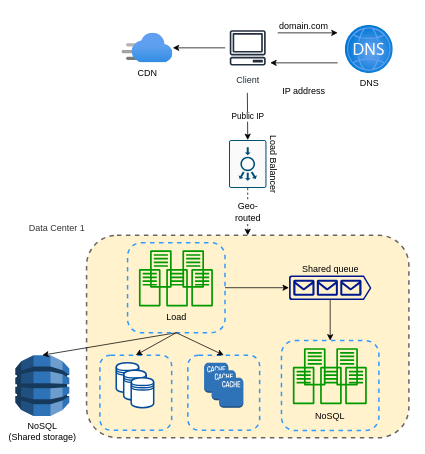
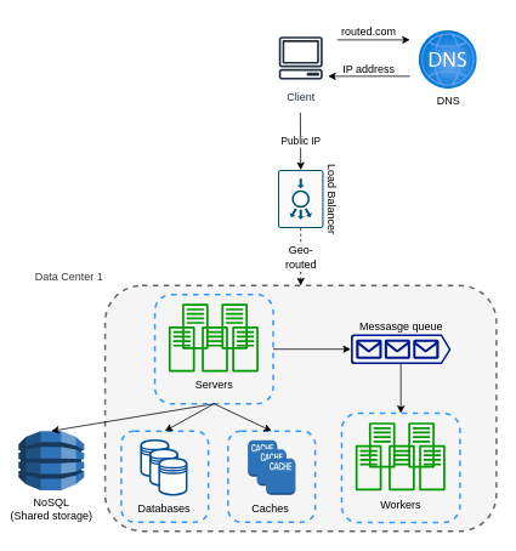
- <mxCell id="8" value="domain.com" style="text;html=1;align=center;verticalAlign=middle;whiteSpace=wrap;rounded=0;" parent="1" vertex="1"><mxGeometry x="375" y="20" width="60" height="30" as="geometry" /></mxCell>
+ <mxCell id="8" value="routed.com" style="text;html=1;align=center;verticalAlign=middle;whiteSpace=wrap;rounded=0;" parent="1" vertex="1"><mxGeometry x="375" y="20" width="60" height="30" as="geometry" /></mxCell>
- <mxCell id="14" value="CDN" style="image;aspect=fixed;html=1;points=[];align=center;fontSize=12;image=img/lib/azure2/app_services/CDN_Profiles.svg;" parent="1" vertex="1"><mxGeometry x="162" y="43" width="68" height="40" as="geometry" /></mxCell>
- <mxCell id="15" value="" style="endArrow=classic;html=1;rounded=0;" parent="1" source="5" target="14" edge="1"><mxGeometry width="50" height="50" relative="1" as="geometry"><mxPoint x="350" y="413" as="sourcePoint" /><mxPoint x="400" y="363" as="targetPoint" /></mxGeometry></mxCell>
- <mxCell id="9" value="IP address" style="text;html=1;align=center;verticalAlign=middle;whiteSpace=wrap;rounded=0;" parent="1" vertex="1"><mxGeometry x="375" y="106" width="60" height="30" as="geometry" /></mxCell>
+ <mxCell id="9" value="IP address" style="text;html=1;align=center;verticalAlign=middle;whiteSpace=wrap;rounded=0;" parent="1" vertex="1"><mxGeometry x="375" y="61" width="60" height="30" as="geometry" /></mxCell>
- <mxCell id="42" value="Shared queue" style="sketch=0;aspect=fixed;pointerEvents=1;shadow=0;dashed=0;html=1;strokeColor=none;labelPosition=center;verticalLabelPosition=top;verticalAlign=bottom;align=center;fillColor=#00188D;shape=mxgraph.azure.queue_generic" parent="1" vertex="1"><mxGeometry x="385" y="366.5" width="110" height="33" as="geometry" /></mxCell>
+ <mxCell id="42" value="Messasge queue" style="sketch=0;aspect=fixed;pointerEvents=1;shadow=0;dashed=0;html=1;strokeColor=none;labelPosition=center;verticalLabelPosition=top;verticalAlign=bottom;align=center;fillColor=#00188D;shape=mxgraph.azure.queue_generic" parent="1" vertex="1"><mxGeometry x="385" y="366.5" width="110" height="33" as="geometry" /></mxCell>
- <mxCell id="25" value="Load" style="text;html=1;align=center;verticalAlign=middle;whiteSpace=wrap;rounded=0;" parent="1" vertex="1"><mxGeometry x="204.69" y="408" width="60" height="30" as="geometry" /></mxCell>
+ <mxCell id="25" value="Servers" style="text;html=1;align=center;verticalAlign=middle;whiteSpace=wrap;rounded=0;" parent="1" vertex="1"><mxGeometry x="204.69" y="408" width="60" height="30" as="geometry" /></mxCell>
- <mxCell id="2" value="Data Center 1" style="rounded=1;whiteSpace=wrap;html=1;dashed=1;strokeWidth=2;fillColor=#fff2cc;fontColor=#333333;strokeColor=#666666;align=right;labelPosition=left;verticalLabelPosition=top;verticalAlign=bottom;" parent="1" vertex="1"><mxGeometry x="115" y="313" width="430" height="270" as="geometry" /></mxCell>
+ <mxCell id="2" value="Data Center 1" style="rounded=1;whiteSpace=wrap;html=1;dashed=1;strokeWidth=2;fillColor=#f5f5f5;fontColor=#333333;strokeColor=#666666;align=right;labelPosition=left;verticalLabelPosition=top;verticalAlign=bottom;" parent="1" vertex="1"><mxGeometry x="115" y="313" width="430" height="270" as="geometry" /></mxCell>
- <mxCell id="17" value="NoSQL&lt;div&gt;(Shared storage)&lt;/div&gt;" style="outlineConnect=0;dashed=0;verticalLabelPosition=bottom;verticalAlign=top;align=center;html=1;shape=mxgraph.aws3.dynamo_db;fillColor=#2E73B8;gradientColor=none;" parent="1" vertex="1"><mxGeometry x="20" y="473" width="72" height="81" as="geometry" /></mxCell>
+ <mxCell id="17" value="NoSQL&lt;div&gt;(Shared storage)&lt;/div&gt;" style="outlineConnect=0;dashed=0;verticalLabelPosition=bottom;verticalAlign=top;align=center;html=1;shape=mxgraph.aws3.dynamo_db;fillColor=#2E73B8;gradientColor=none;" parent="1" vertex="1"><mxGeometry x="20" y="473" width="72" height="65" as="geometry" /></mxCell>
- <mxCell id="41" value="NoSQL" style="text;html=1;align=center;verticalAlign=middle;whiteSpace=wrap;rounded=0;" parent="1" vertex="1"><mxGeometry x="410" y="538.5" width="60" height="30" as="geometry" /></mxCell>
+ <mxCell id="41" value="Workers" style="text;html=1;align=center;verticalAlign=middle;whiteSpace=wrap;rounded=0;" parent="1" vertex="1"><mxGeometry x="410" y="538.5" width="60" height="30" as="geometry" /></mxCell>
+ <mxCell id="28" value="Databases" style="text;html=1;align=center;verticalAlign=middle;whiteSpace=wrap;rounded=0;" parent="1" vertex="1"><mxGeometry x="149.54" y="543" width="60" height="30" as="geometry" /></mxCell>
+ <mxCell id="32" value="Caches" style="text;html=1;align=center;verticalAlign=middle;whiteSpace=wrap;rounded=0;" parent="1" vertex="1"><mxGeometry x="266.89" y="543" width="60" height="30" as="geometry" /></mxCell>
